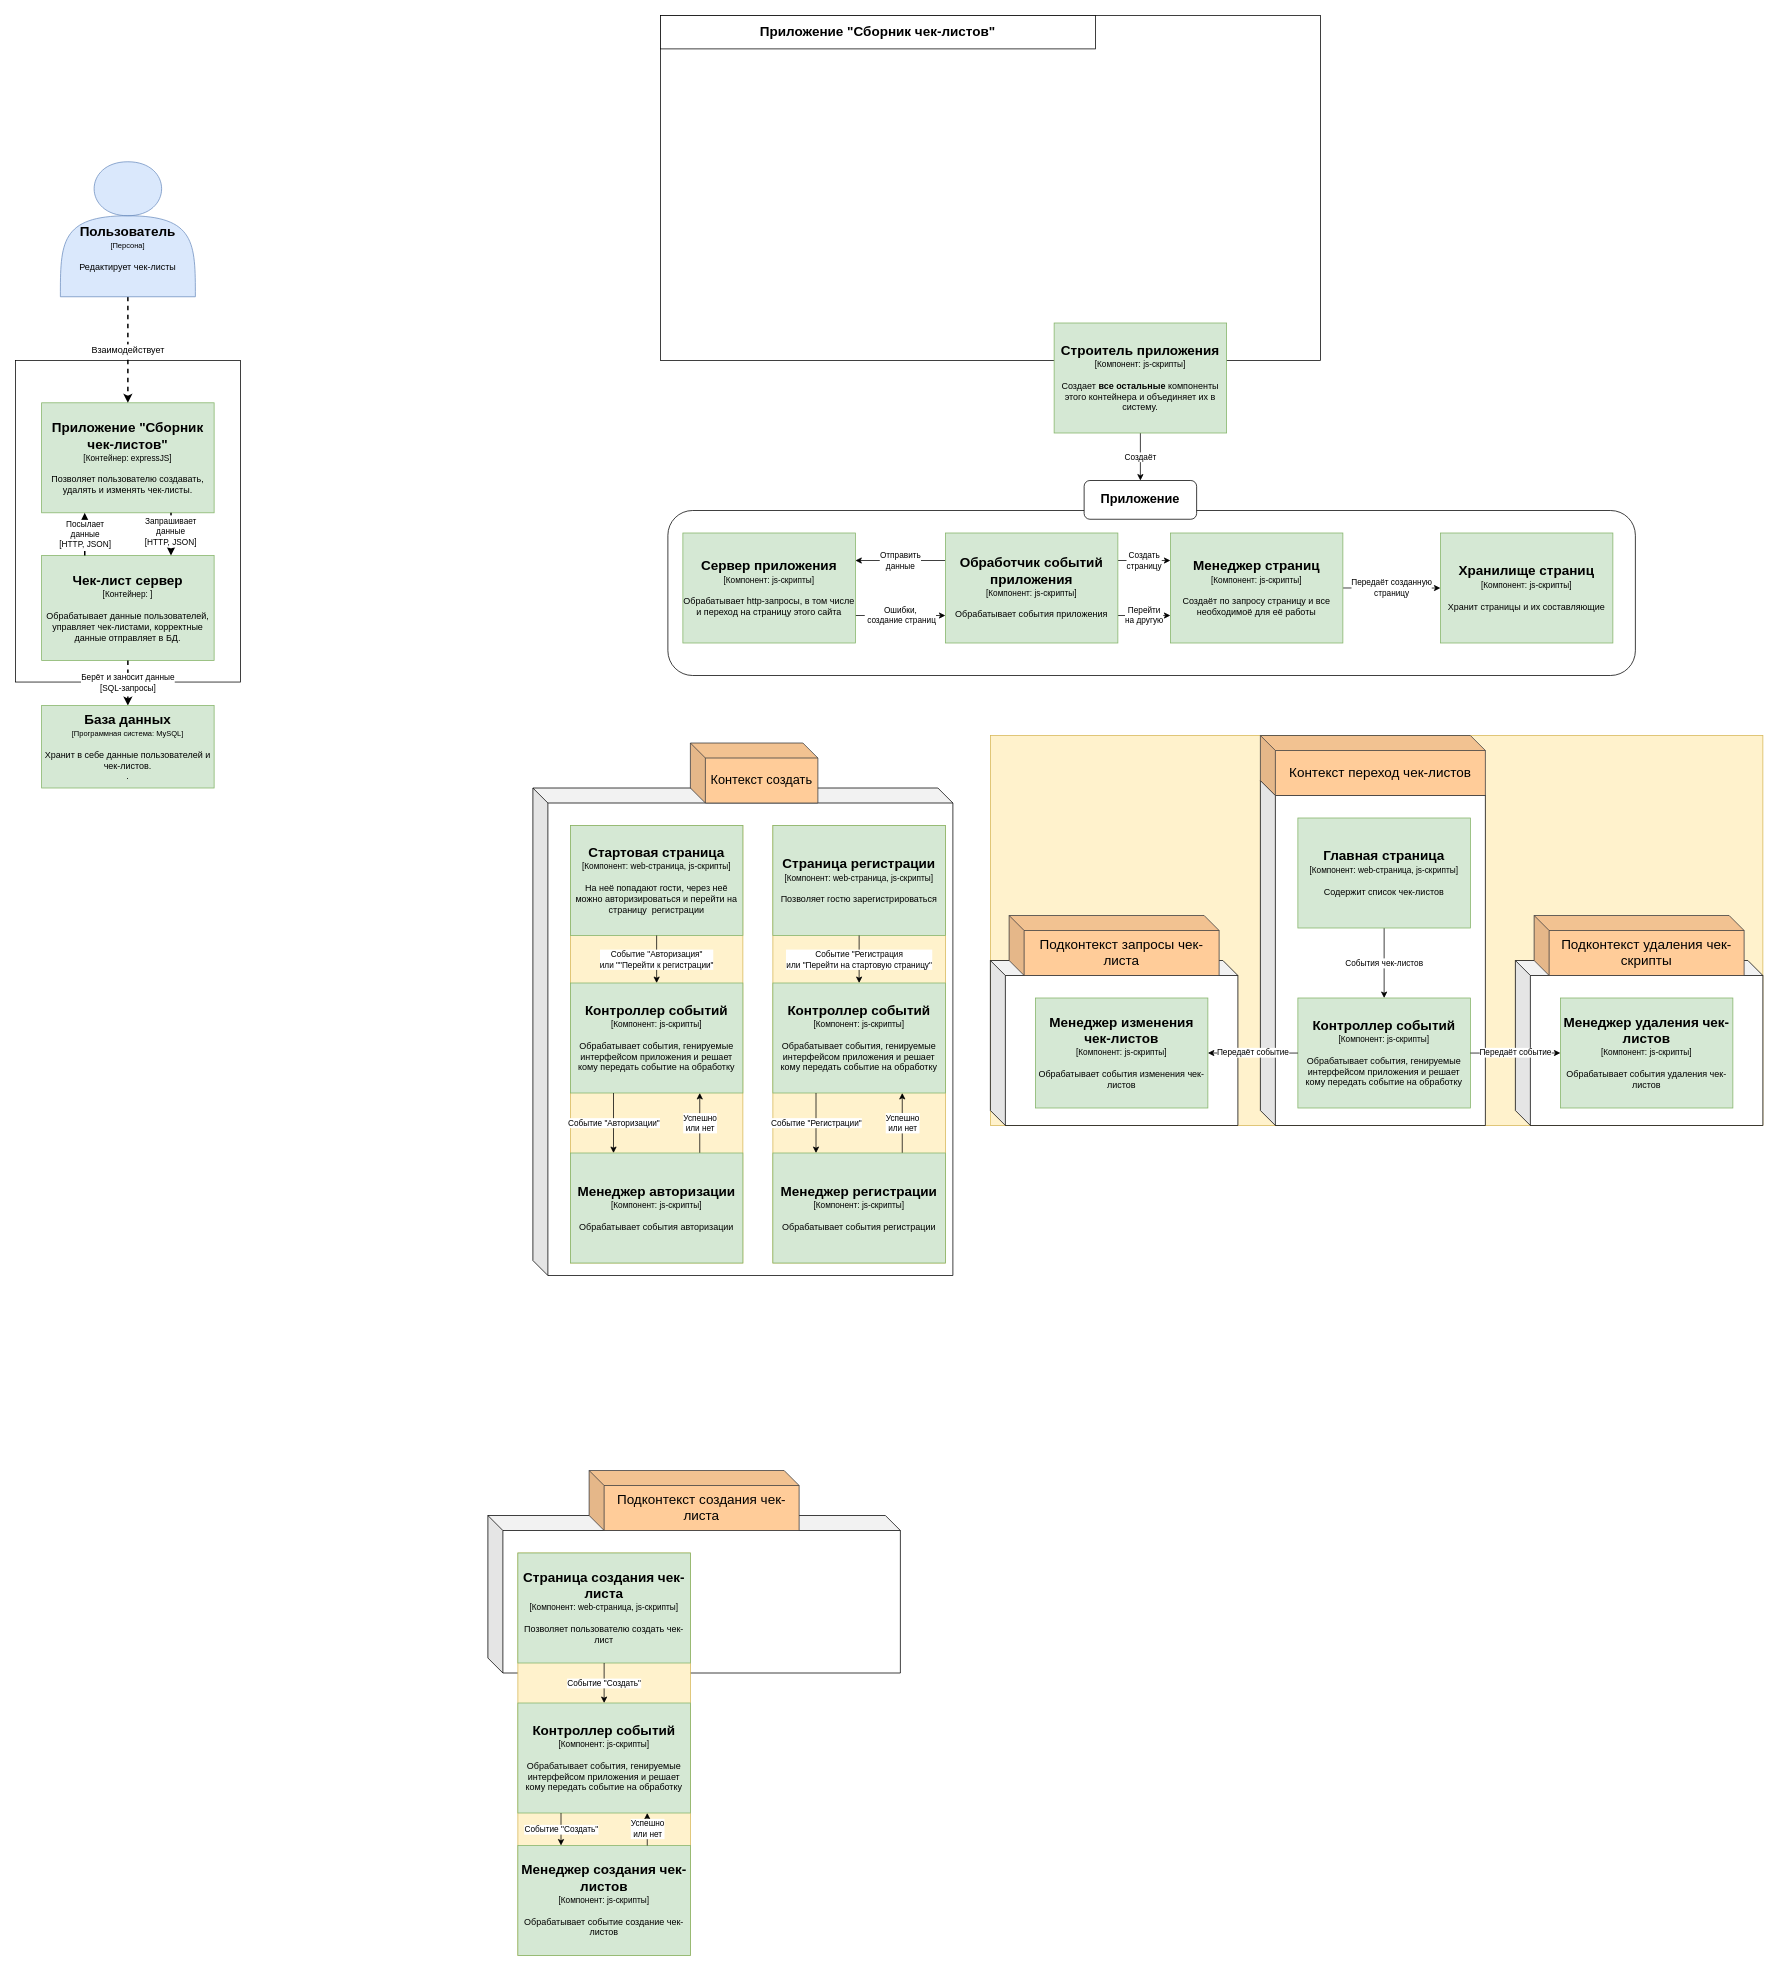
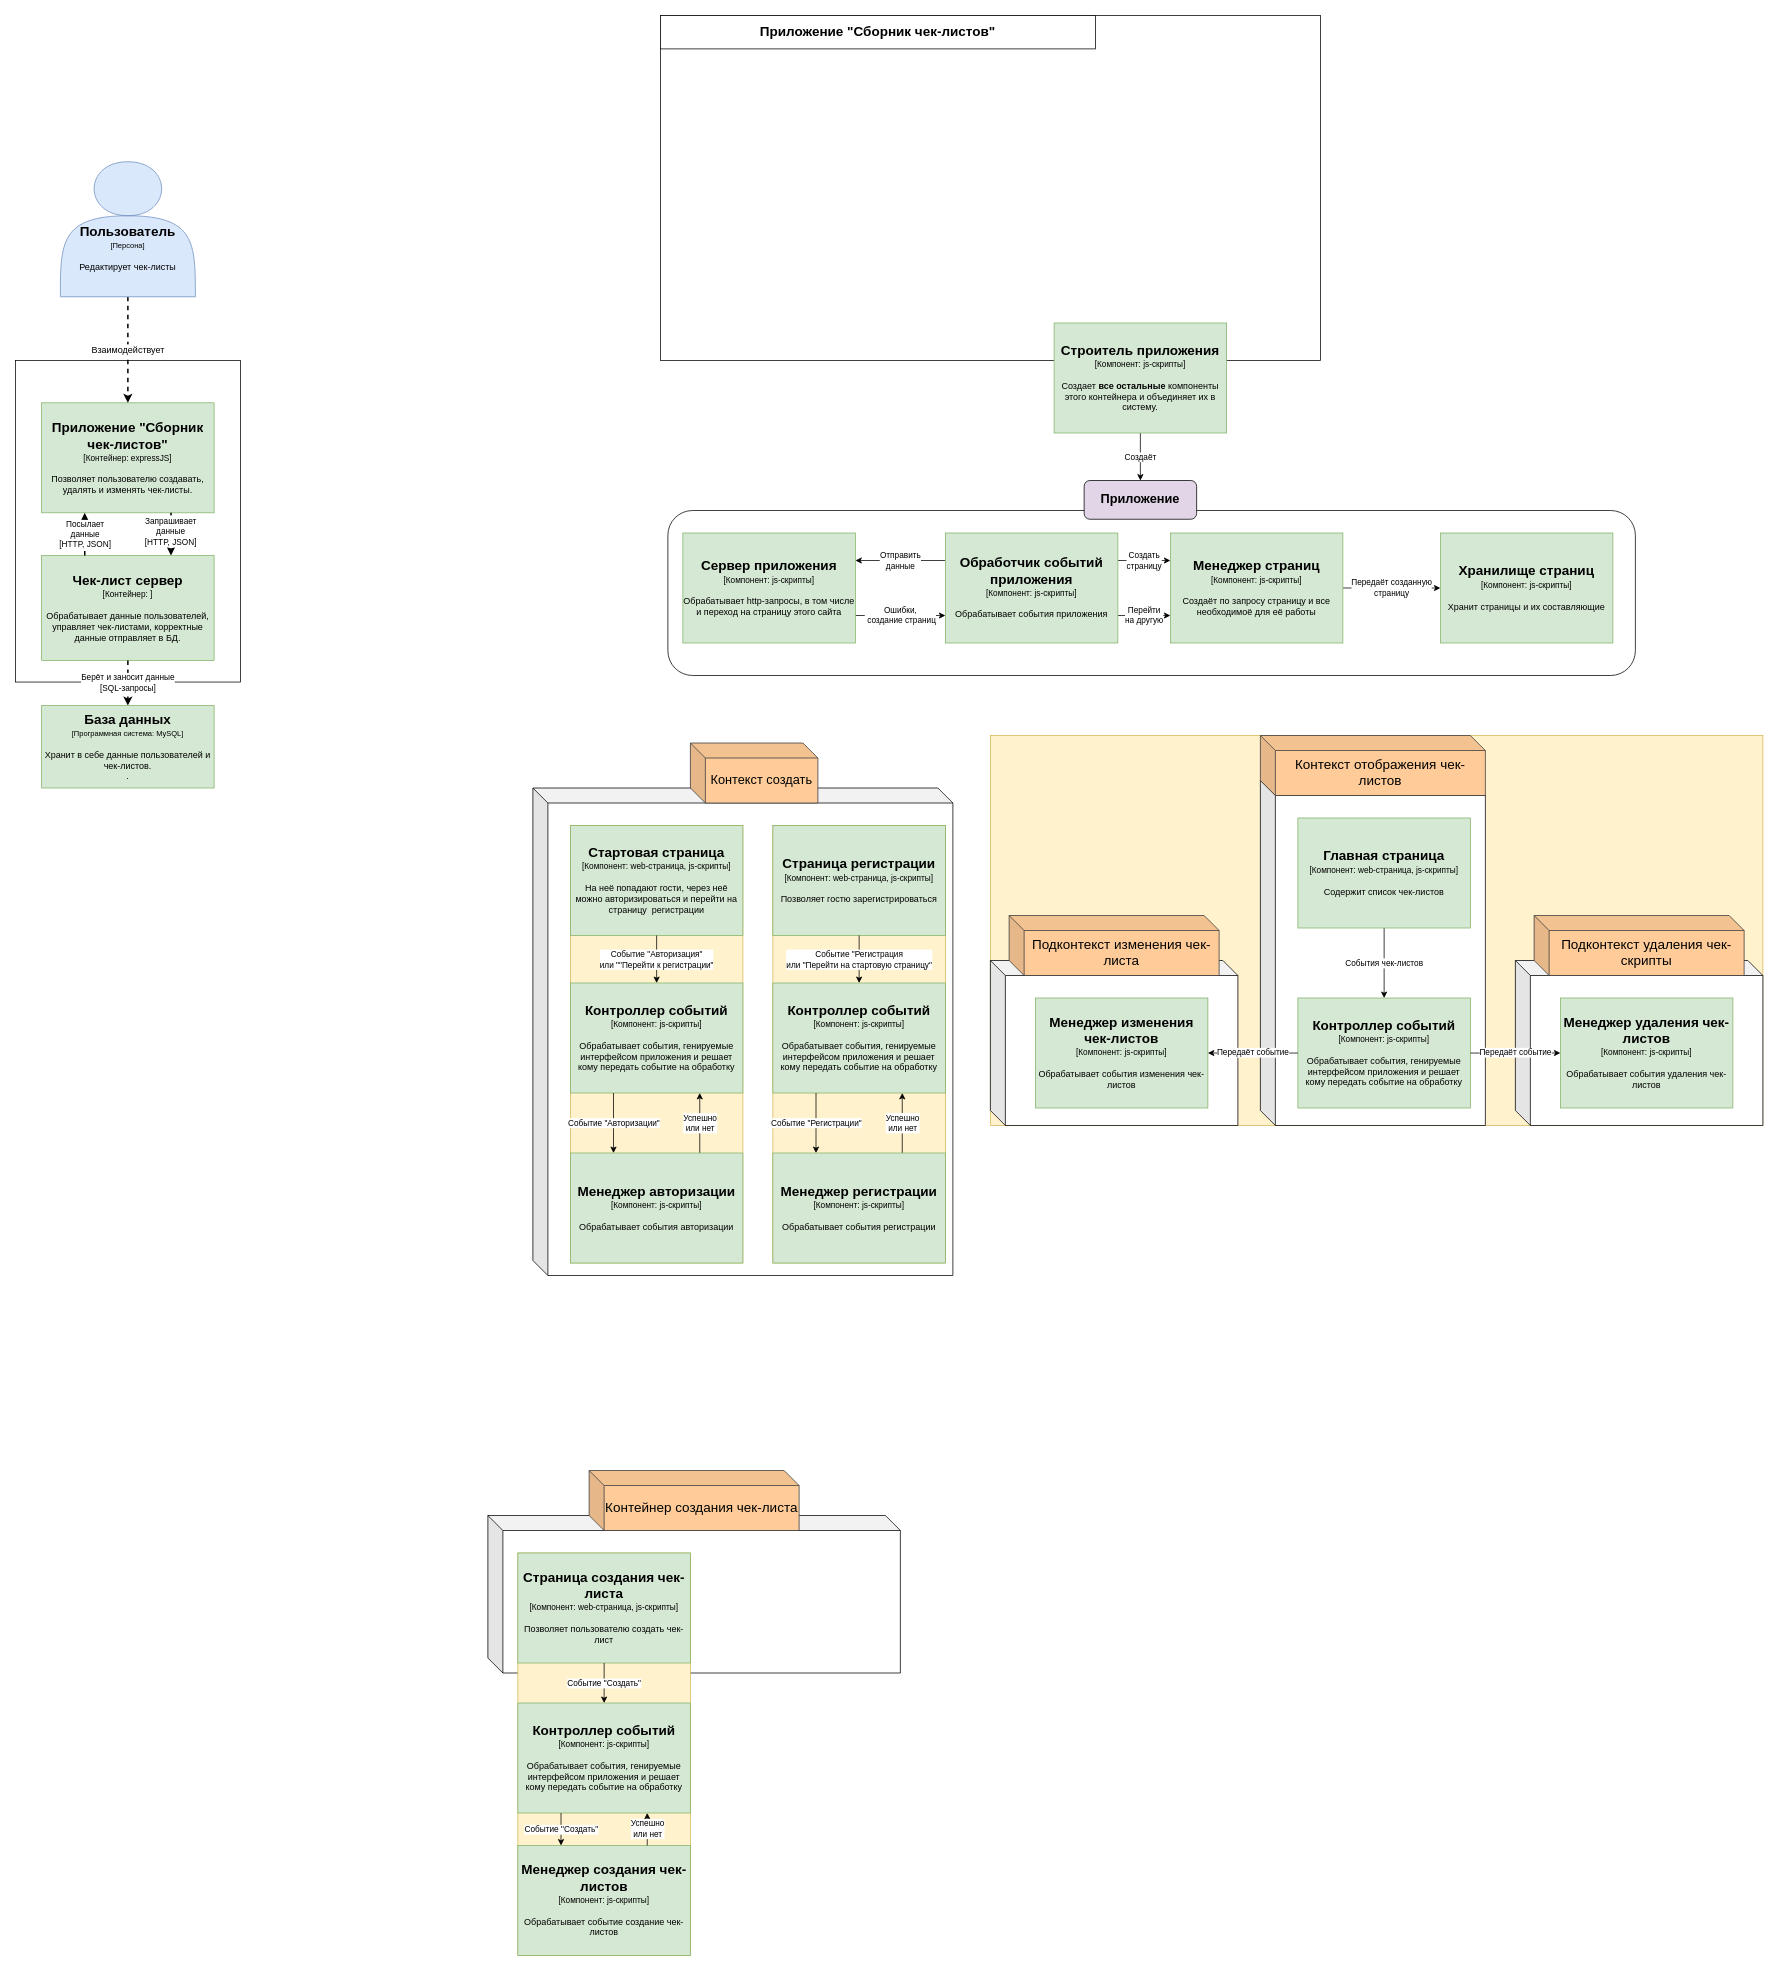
- <mxCell id="25" value="&lt;font size=&quot;1&quot;&gt;&lt;b style=&quot;font-size: 17px&quot;&gt;Приложение&lt;/b&gt;&lt;/font&gt;" style="rounded=1;whiteSpace=wrap;html=1;" vertex="1" parent="1"><mxGeometry x="1445" y="640" width="150" height="51.67" as="geometry" /></mxCell>
+ <mxCell id="25" value="&lt;font size=&quot;1&quot;&gt;&lt;b style=&quot;font-size: 17px&quot;&gt;Приложение&lt;/b&gt;&lt;/font&gt;" style="rounded=1;whiteSpace=wrap;html=1;fillColor=#e1d5e7;" vertex="1" parent="1"><mxGeometry x="1445" y="640" width="150" height="51.67" as="geometry" /></mxCell>
- <mxCell id="42" value="&lt;font style=&quot;font-size: 18px&quot;&gt;Контекст переход чек-листов&lt;/font&gt;" style="shape=cube;whiteSpace=wrap;html=1;boundedLbl=1;backgroundOutline=1;darkOpacity=0.05;darkOpacity2=0.1;fillColor=#ffcc99;strokeColor=#36393d;" vertex="1" parent="38"><mxGeometry width="300" height="80" as="geometry" /></mxCell>
+ <mxCell id="42" value="&lt;font style=&quot;font-size: 18px&quot;&gt;Контекст отображения чек-листов&lt;/font&gt;" style="shape=cube;whiteSpace=wrap;html=1;boundedLbl=1;backgroundOutline=1;darkOpacity=0.05;darkOpacity2=0.1;fillColor=#ffcc99;strokeColor=#36393d;" vertex="1" parent="38"><mxGeometry width="300" height="80" as="geometry" /></mxCell>
- <mxCell id="36" value="&lt;font style=&quot;font-size: 18px&quot;&gt;Подконтекст запросы чек-листа&lt;/font&gt;" style="shape=cube;whiteSpace=wrap;html=1;boundedLbl=1;backgroundOutline=1;darkOpacity=0.05;darkOpacity2=0.1;fillColor=#ffcc99;strokeColor=#36393d;" vertex="1" parent="34"><mxGeometry x="25" width="280" height="80" as="geometry" /></mxCell>
+ <mxCell id="36" value="&lt;font style=&quot;font-size: 18px&quot;&gt;Подконтекст изменения чек-листа&lt;/font&gt;" style="shape=cube;whiteSpace=wrap;html=1;boundedLbl=1;backgroundOutline=1;darkOpacity=0.05;darkOpacity2=0.1;fillColor=#ffcc99;strokeColor=#36393d;" vertex="1" parent="34"><mxGeometry x="25" width="280" height="80" as="geometry" /></mxCell>
- <mxCell id="64" value="&lt;font style=&quot;font-size: 18px&quot;&gt;Подконтекст создания чек-листа&lt;/font&gt;" style="shape=cube;whiteSpace=wrap;html=1;boundedLbl=1;backgroundOutline=1;darkOpacity=0.05;darkOpacity2=0.1;fillColor=#ffcc99;strokeColor=#36393d;" vertex="1" parent="1"><mxGeometry x="785" y="1960" width="280" height="80" as="geometry" /></mxCell>
+ <mxCell id="64" value="&lt;font style=&quot;font-size: 18px&quot;&gt;Контейнер создания чек-листа&lt;/font&gt;" style="shape=cube;whiteSpace=wrap;html=1;boundedLbl=1;backgroundOutline=1;darkOpacity=0.05;darkOpacity2=0.1;fillColor=#ffcc99;strokeColor=#36393d;" vertex="1" parent="1"><mxGeometry x="785" y="1960" width="280" height="80" as="geometry" /></mxCell>
